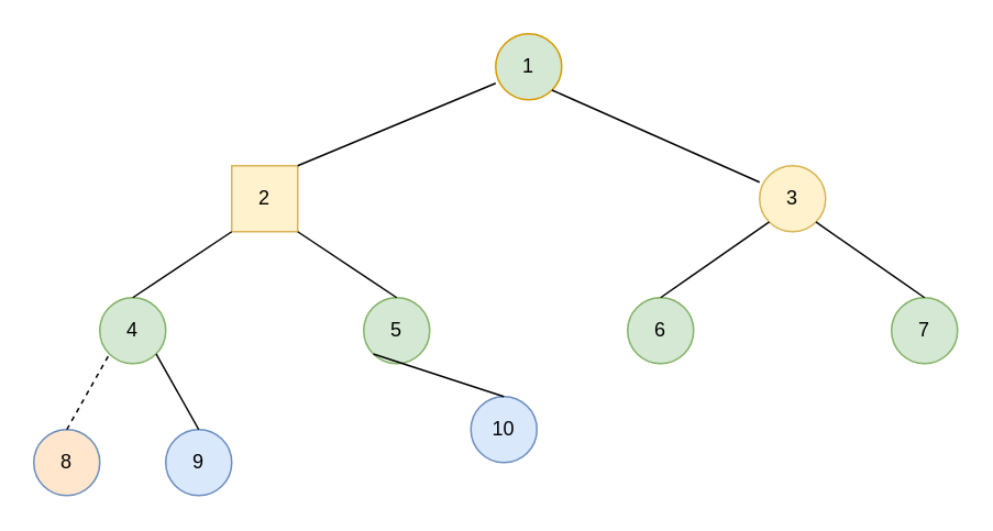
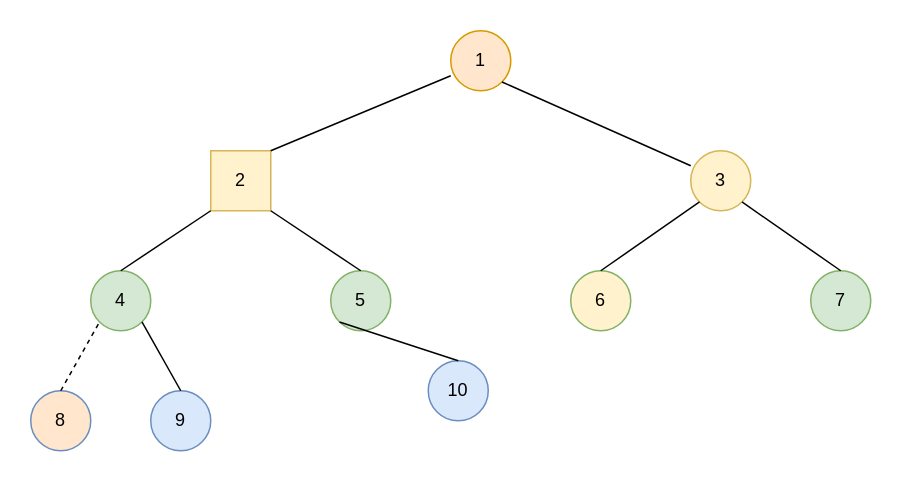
- <mxCell id="2" value="1" style="ellipse;whiteSpace=wrap;html=1;aspect=fixed;fillColor=#d5e8d4;strokeColor=#d79b00;" vertex="1" parent="1"><mxGeometry x="300" y="20" width="40" height="40" as="geometry" /></mxCell>
+ <mxCell id="2" value="1" style="ellipse;whiteSpace=wrap;html=1;aspect=fixed;fillColor=#ffe6cc;strokeColor=#d79b00;" vertex="1" parent="1"><mxGeometry x="300" y="20" width="40" height="40" as="geometry" /></mxCell>
- <mxCell id="8" value="6" style="ellipse;whiteSpace=wrap;html=1;aspect=fixed;fillColor=#d5e8d4;strokeColor=#82b366;" vertex="1" parent="1"><mxGeometry x="380" y="180" width="40" height="40" as="geometry" /></mxCell>
+ <mxCell id="8" value="6" style="ellipse;whiteSpace=wrap;html=1;aspect=fixed;fillColor=#fff2cc;strokeColor=#82b366;" vertex="1" parent="1"><mxGeometry x="380" y="180" width="40" height="40" as="geometry" /></mxCell>
